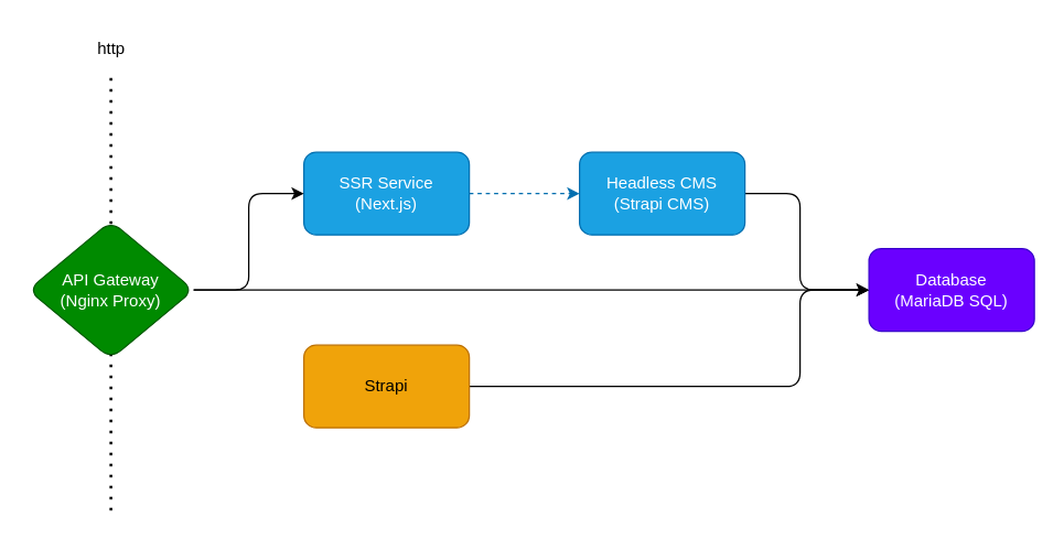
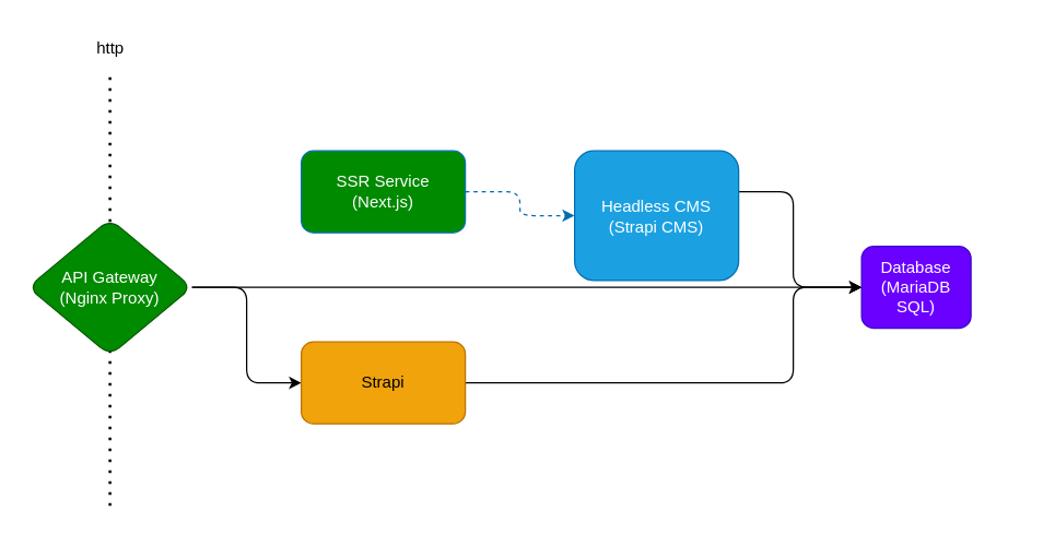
- <mxCell id="5" value="SSR Service&lt;br&gt;(Next.js)" style="rounded=1;whiteSpace=wrap;html=1;fillColor=#1ba1e2;fontColor=#ffffff;strokeColor=#006EAF;" parent="1" vertex="1"><mxGeometry x="220" y="110" width="120" height="60" as="geometry" /></mxCell>
+ <mxCell id="5" value="SSR Service&lt;br&gt;(Next.js)" style="rounded=1;whiteSpace=wrap;html=1;fillColor=#008a00;fontColor=#ffffff;strokeColor=#006EAF;" parent="1" vertex="1"><mxGeometry x="220" y="110" width="120" height="60" as="geometry" /></mxCell>
- <mxCell id="7" value="Headless CMS&lt;br&gt;(Strapi CMS)" style="rounded=1;whiteSpace=wrap;html=1;fillColor=#1ba1e2;fontColor=#ffffff;strokeColor=#006EAF;" parent="1" vertex="1"><mxGeometry x="420" y="110" width="120" height="60" as="geometry" /></mxCell>
+ <mxCell id="7" value="Headless CMS&lt;br&gt;(Strapi CMS)" style="rounded=1;whiteSpace=wrap;html=1;fillColor=#1ba1e2;fontColor=#ffffff;strokeColor=#006EAF;" parent="1" vertex="1"><mxGeometry x="420" y="110" width="120" height="95" as="geometry" /></mxCell>
- <mxCell id="8" style="edgeStyle=orthogonalEdgeStyle;html=1;" edge="1" parent="1" source="9" target="5"><mxGeometry relative="1" as="geometry" /></mxCell>
+ <mxCell id="8" style="edgeStyle=orthogonalEdgeStyle;html=1;entryX=0;entryY=0.5;entryDx=0;entryDy=0;" edge="1" parent="1" source="9" target="13"><mxGeometry relative="1" as="geometry" /></mxCell>
- <mxCell id="11" value="Database&lt;br&gt;(MariaDB SQL)" style="rounded=1;whiteSpace=wrap;html=1;fillColor=#6a00ff;fontColor=#ffffff;strokeColor=#3700CC;" parent="1" vertex="1"><mxGeometry x="630" y="180" width="120" height="60" as="geometry" /></mxCell>
+ <mxCell id="11" value="Database&lt;br&gt;(MariaDB SQL)" style="rounded=1;whiteSpace=wrap;html=1;fillColor=#6a00ff;fontColor=#ffffff;strokeColor=#3700CC;" parent="1" vertex="1"><mxGeometry x="630" y="180" width="80" height="60" as="geometry" /></mxCell>
